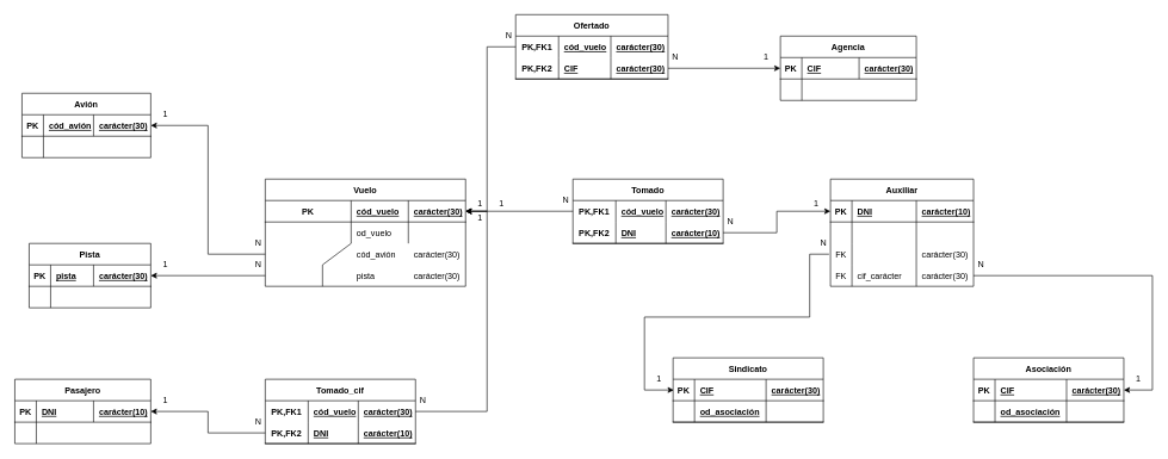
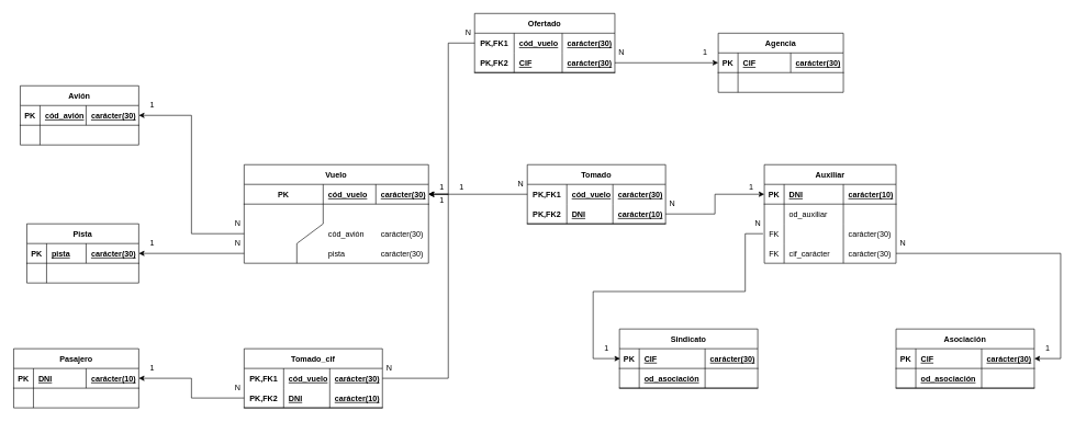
- <mxCell id="9" value="od_vuelo" style="shape=partialRectangle;connectable=0;fillColor=none;top=0;left=0;bottom=0;right=0;align=left;spacingLeft=6;overflow=hidden;" vertex="1" parent="7"><mxGeometry x="120" width="80" height="30" as="geometry"><mxRectangle width="80" height="30" as="alternateBounds" /></mxGeometry></mxCell>
+ <mxCell id="74" value="od_auxiliar" style="shape=partialRectangle;connectable=0;fillColor=none;top=0;left=0;bottom=0;right=0;align=left;spacingLeft=6;overflow=hidden;" vertex="1" parent="72"><mxGeometry x="30" width="90" height="30" as="geometry"><mxRectangle width="90" height="30" as="alternateBounds" /></mxGeometry></mxCell>
